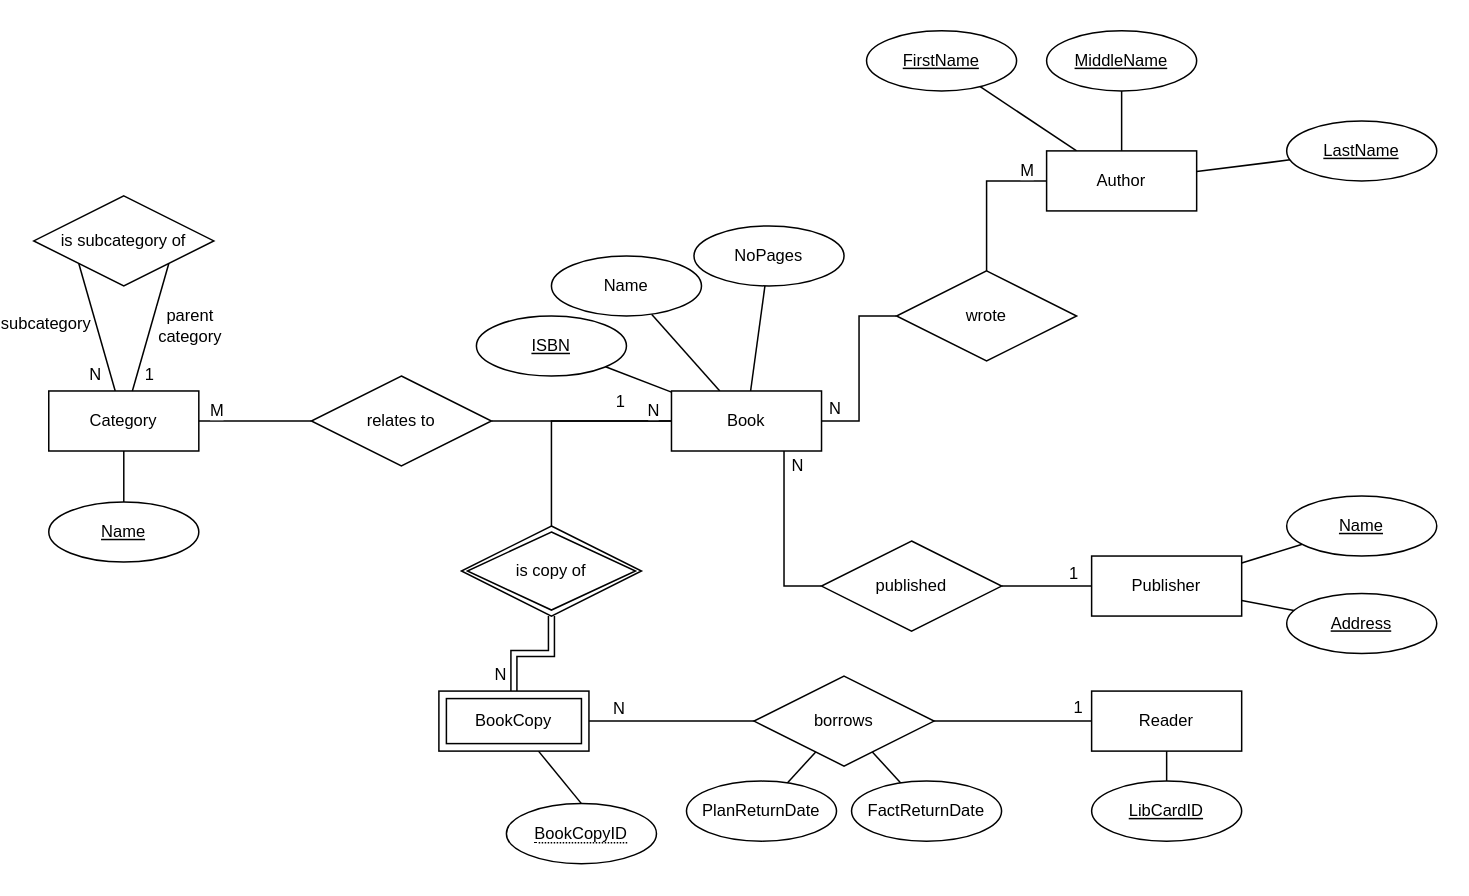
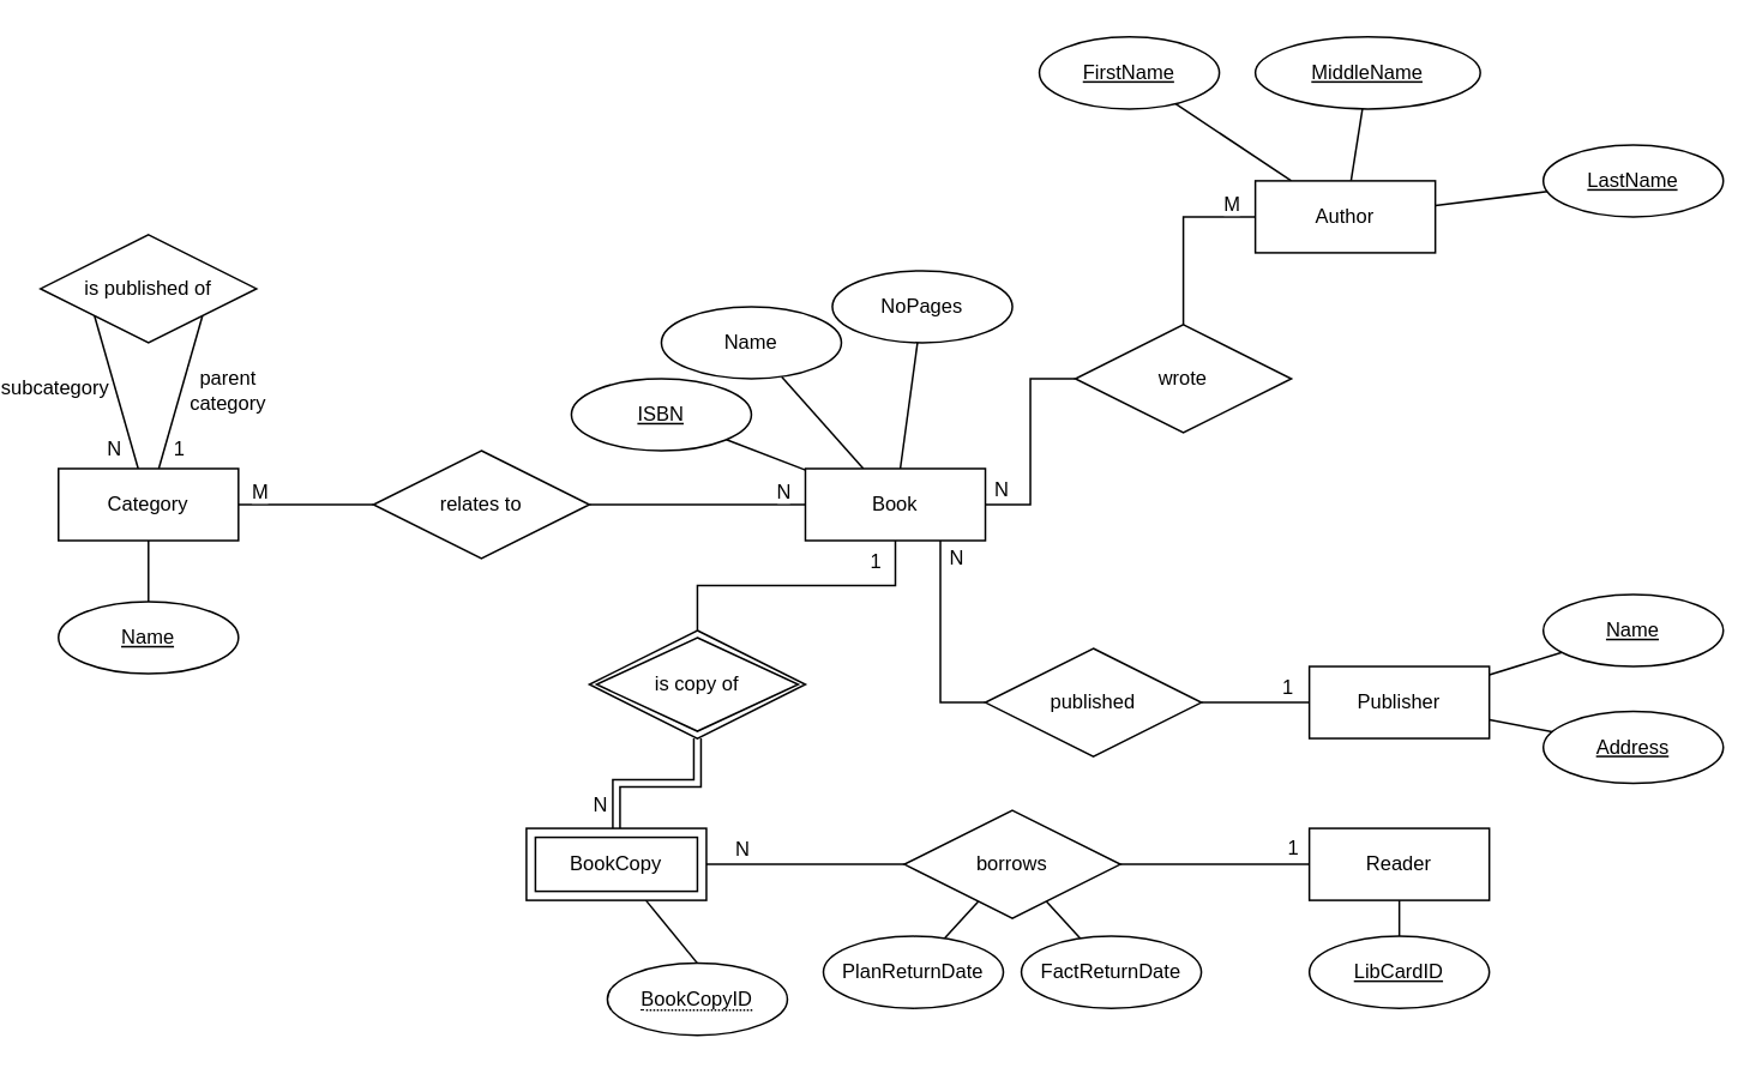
- <mxCell id="63" value="MiddleName" style="ellipse;whiteSpace=wrap;html=1;align=center;fontStyle=4;fontFamily=Helvetica;fontSize=11;fontColor=default;labelBackgroundColor=default;" vertex="1" parent="1"><mxGeometry x="695" y="20" width="100" height="40" as="geometry" /></mxCell>
+ <mxCell id="63" value="MiddleName" style="ellipse;whiteSpace=wrap;html=1;align=center;fontStyle=4;fontFamily=Helvetica;fontSize=11;fontColor=default;labelBackgroundColor=default;" vertex="1" parent="1"><mxGeometry x="695" y="20" width="125" height="40" as="geometry" /></mxCell>
- <mxCell id="46" value="is subcategory of" style="shape=rhombus;perimeter=rhombusPerimeter;whiteSpace=wrap;html=1;align=center;fontFamily=Helvetica;fontSize=11;fontColor=default;labelBackgroundColor=default;" vertex="1" parent="1"><mxGeometry x="20" y="130" width="120" height="60" as="geometry" /></mxCell>
+ <mxCell id="46" value="is published of" style="shape=rhombus;perimeter=rhombusPerimeter;whiteSpace=wrap;html=1;align=center;fontFamily=Helvetica;fontSize=11;fontColor=default;labelBackgroundColor=default;" vertex="1" parent="1"><mxGeometry x="20" y="130" width="120" height="60" as="geometry" /></mxCell>
- <mxCell id="24" value="is copy of" style="shape=rhombus;double=1;perimeter=rhombusPerimeter;whiteSpace=wrap;html=1;align=center;fontFamily=Helvetica;fontSize=11;fontColor=default;labelBackgroundColor=default;" vertex="1" parent="1"><mxGeometry x="305" y="350" width="120" height="60" as="geometry" /></mxCell>
+ <mxCell id="24" value="is copy of" style="shape=rhombus;double=1;perimeter=rhombusPerimeter;whiteSpace=wrap;html=1;align=center;fontFamily=Helvetica;fontSize=11;fontColor=default;labelBackgroundColor=default;" vertex="1" parent="1"><mxGeometry x="325" y="350" width="120" height="60" as="geometry" /></mxCell>
